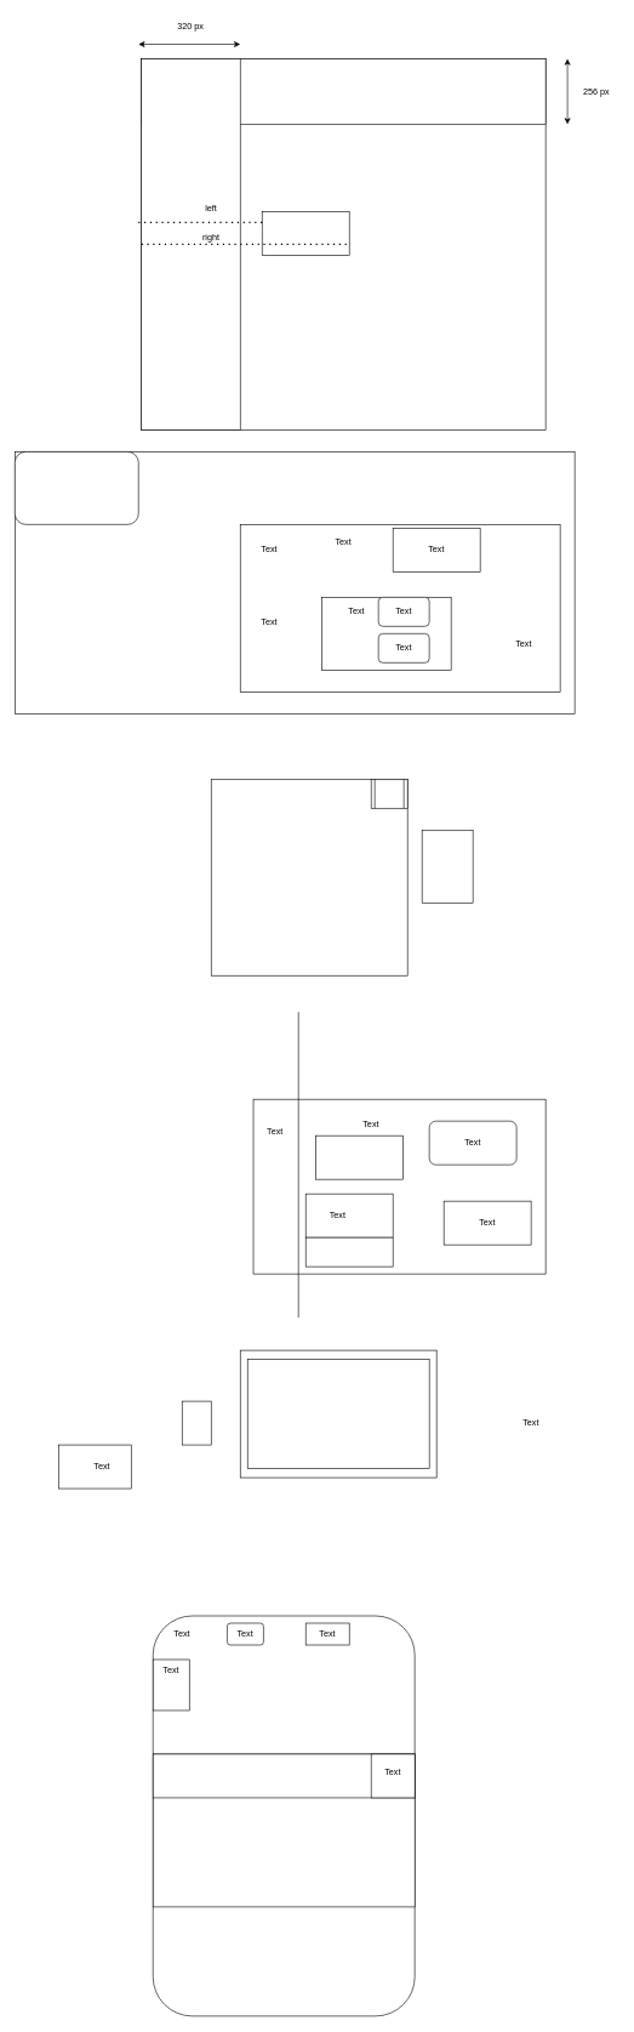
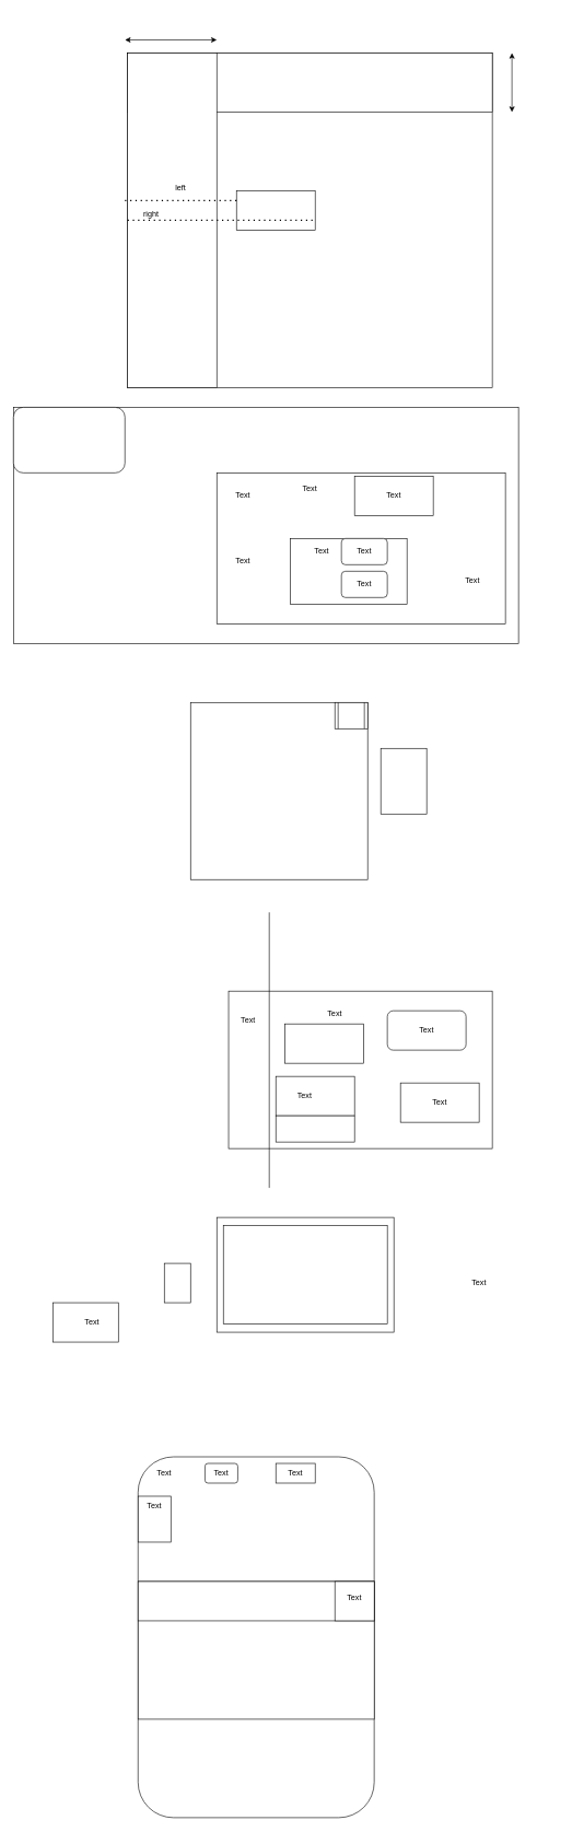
- <mxCell id="13" value="320 px" style="text;html=1;align=center;verticalAlign=middle;whiteSpace=wrap;rounded=0;" vertex="1" parent="1"><mxGeometry x="232" y="20" width="60" height="30" as="geometry" /></mxCell>
- <mxCell id="15" value="256 px" style="text;html=1;align=center;verticalAlign=middle;whiteSpace=wrap;rounded=0;" vertex="1" parent="1"><mxGeometry x="790" y="110" width="60" height="30" as="geometry" /></mxCell>
- <mxCell id="9" value="left" style="text;html=1;align=center;verticalAlign=middle;whiteSpace=wrap;rounded=0;" parent="1" vertex="1"><mxGeometry x="260" y="270" width="60" height="30" as="geometry" /></mxCell>
+ <mxCell id="9" value="left" style="text;html=1;align=center;verticalAlign=middle;whiteSpace=wrap;rounded=0;" parent="1" vertex="1"><mxGeometry x="245" y="270" width="60" height="30" as="geometry" /></mxCell>
- <mxCell id="11" value="right" style="text;html=1;align=center;verticalAlign=middle;whiteSpace=wrap;rounded=0;" parent="1" vertex="1"><mxGeometry x="260" y="310" width="60" height="30" as="geometry" /></mxCell>
+ <mxCell id="11" value="right" style="text;html=1;align=center;verticalAlign=middle;whiteSpace=wrap;rounded=0;" parent="1" vertex="1"><mxGeometry x="200" y="310" width="60" height="30" as="geometry" /></mxCell>
